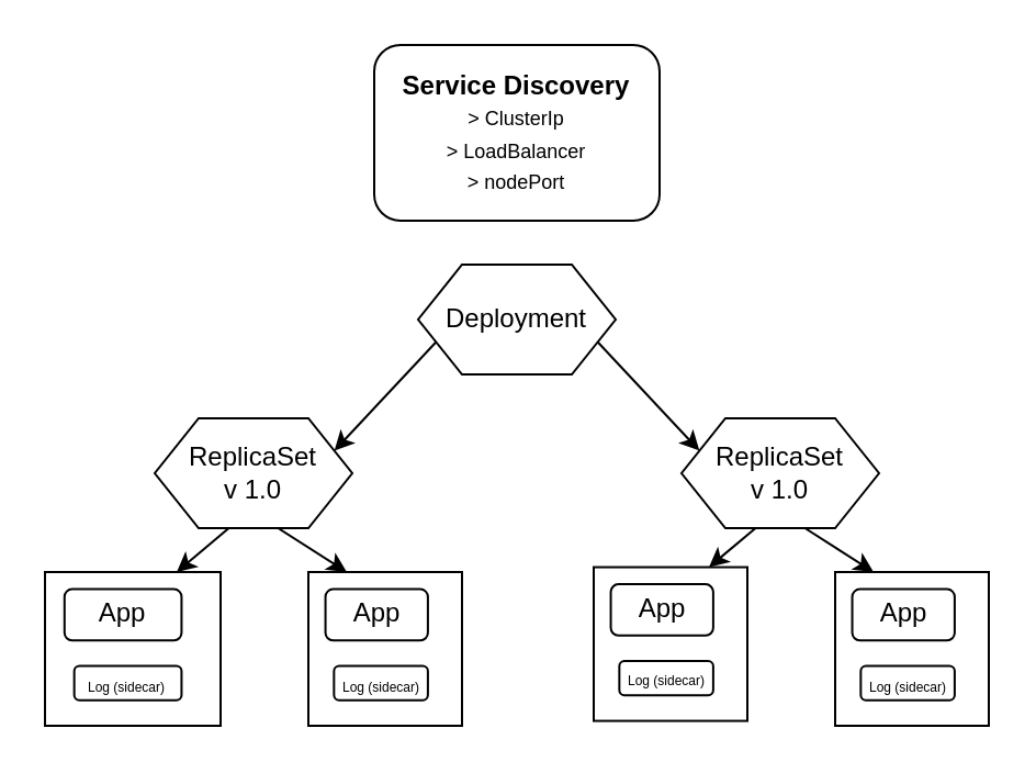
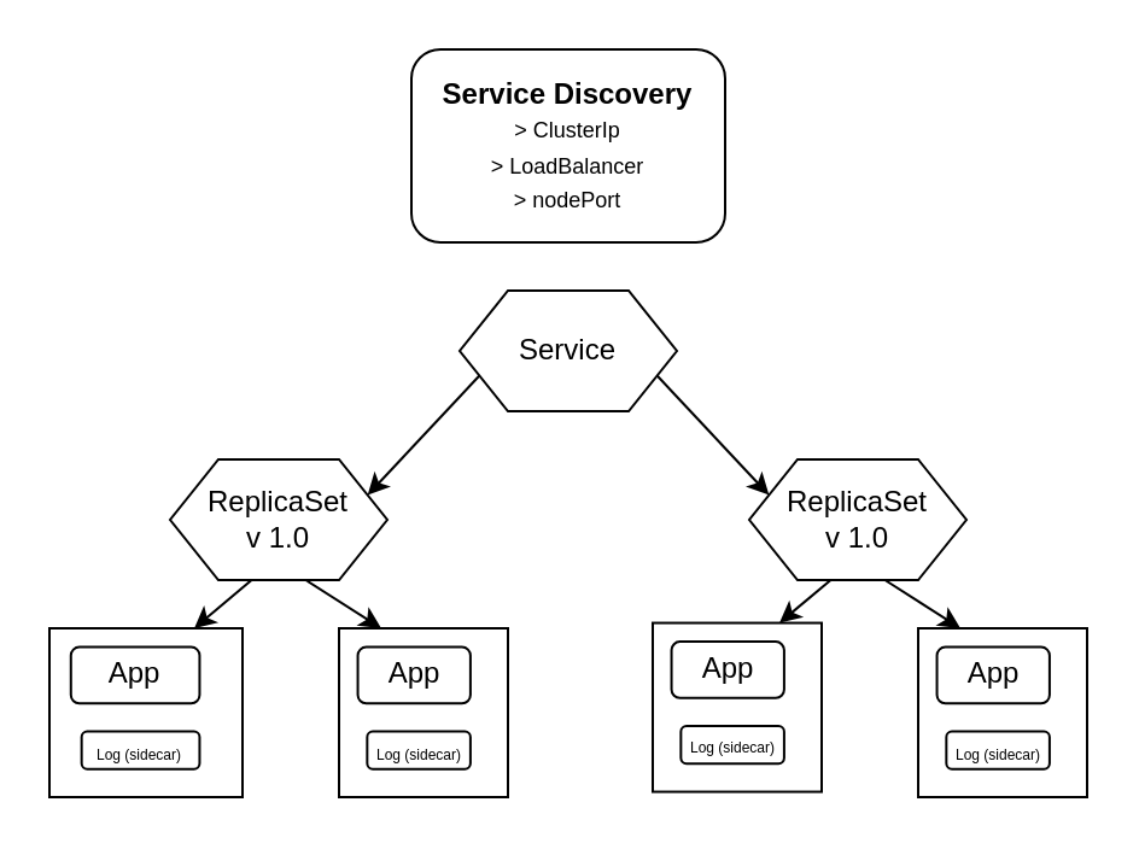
- <mxCell id="2" value="Deployment" style="shape=hexagon;perimeter=hexagonPerimeter2;whiteSpace=wrap;html=1;fixedSize=1;" parent="1" vertex="1"><mxGeometry x="190" y="120" width="90" height="50" as="geometry" /></mxCell>
+ <mxCell id="2" value="Service" style="shape=hexagon;perimeter=hexagonPerimeter2;whiteSpace=wrap;html=1;fixedSize=1;" parent="1" vertex="1"><mxGeometry x="190" y="120" width="90" height="50" as="geometry" /></mxCell>
